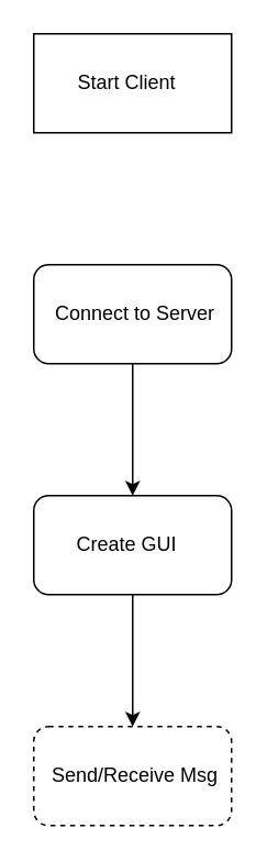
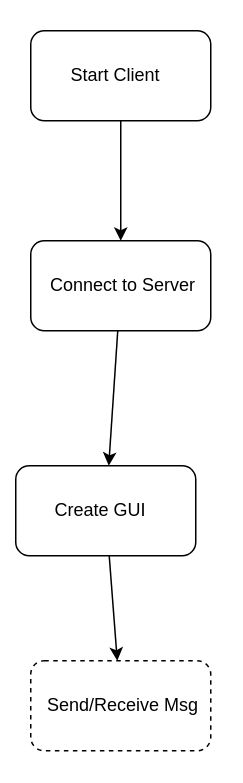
- <mxCell id="3" value="Start Client&amp;nbsp;&amp;nbsp;" style="whiteSpace=wrap;html=1;rounded=0;" vertex="1" parent="1"><mxGeometry x="20" y="20" width="120" height="60" as="geometry" /></mxCell>
+ <mxCell id="3" value="Start Client&amp;nbsp;&amp;nbsp;" style="rounded=1;whiteSpace=wrap;html=1;" vertex="1" parent="1"><mxGeometry x="20" y="20" width="120" height="60" as="geometry" /></mxCell>
+ <mxCell id="2" value="" style="edgeStyle=none;html=1;" edge="1" parent="1" source="3" target="5"><mxGeometry relative="1" as="geometry" /></mxCell>
- <mxCell id="7" value="Create GUI&amp;nbsp;&amp;nbsp;" style="whiteSpace=wrap;html=1;rounded=1;" vertex="1" parent="1"><mxGeometry x="20" y="300" width="120" height="60" as="geometry" /></mxCell>
+ <mxCell id="7" value="Create GUI&amp;nbsp;&amp;nbsp;" style="whiteSpace=wrap;html=1;rounded=1;" vertex="1" parent="1"><mxGeometry x="10" y="310" width="120" height="60" as="geometry" /></mxCell>
